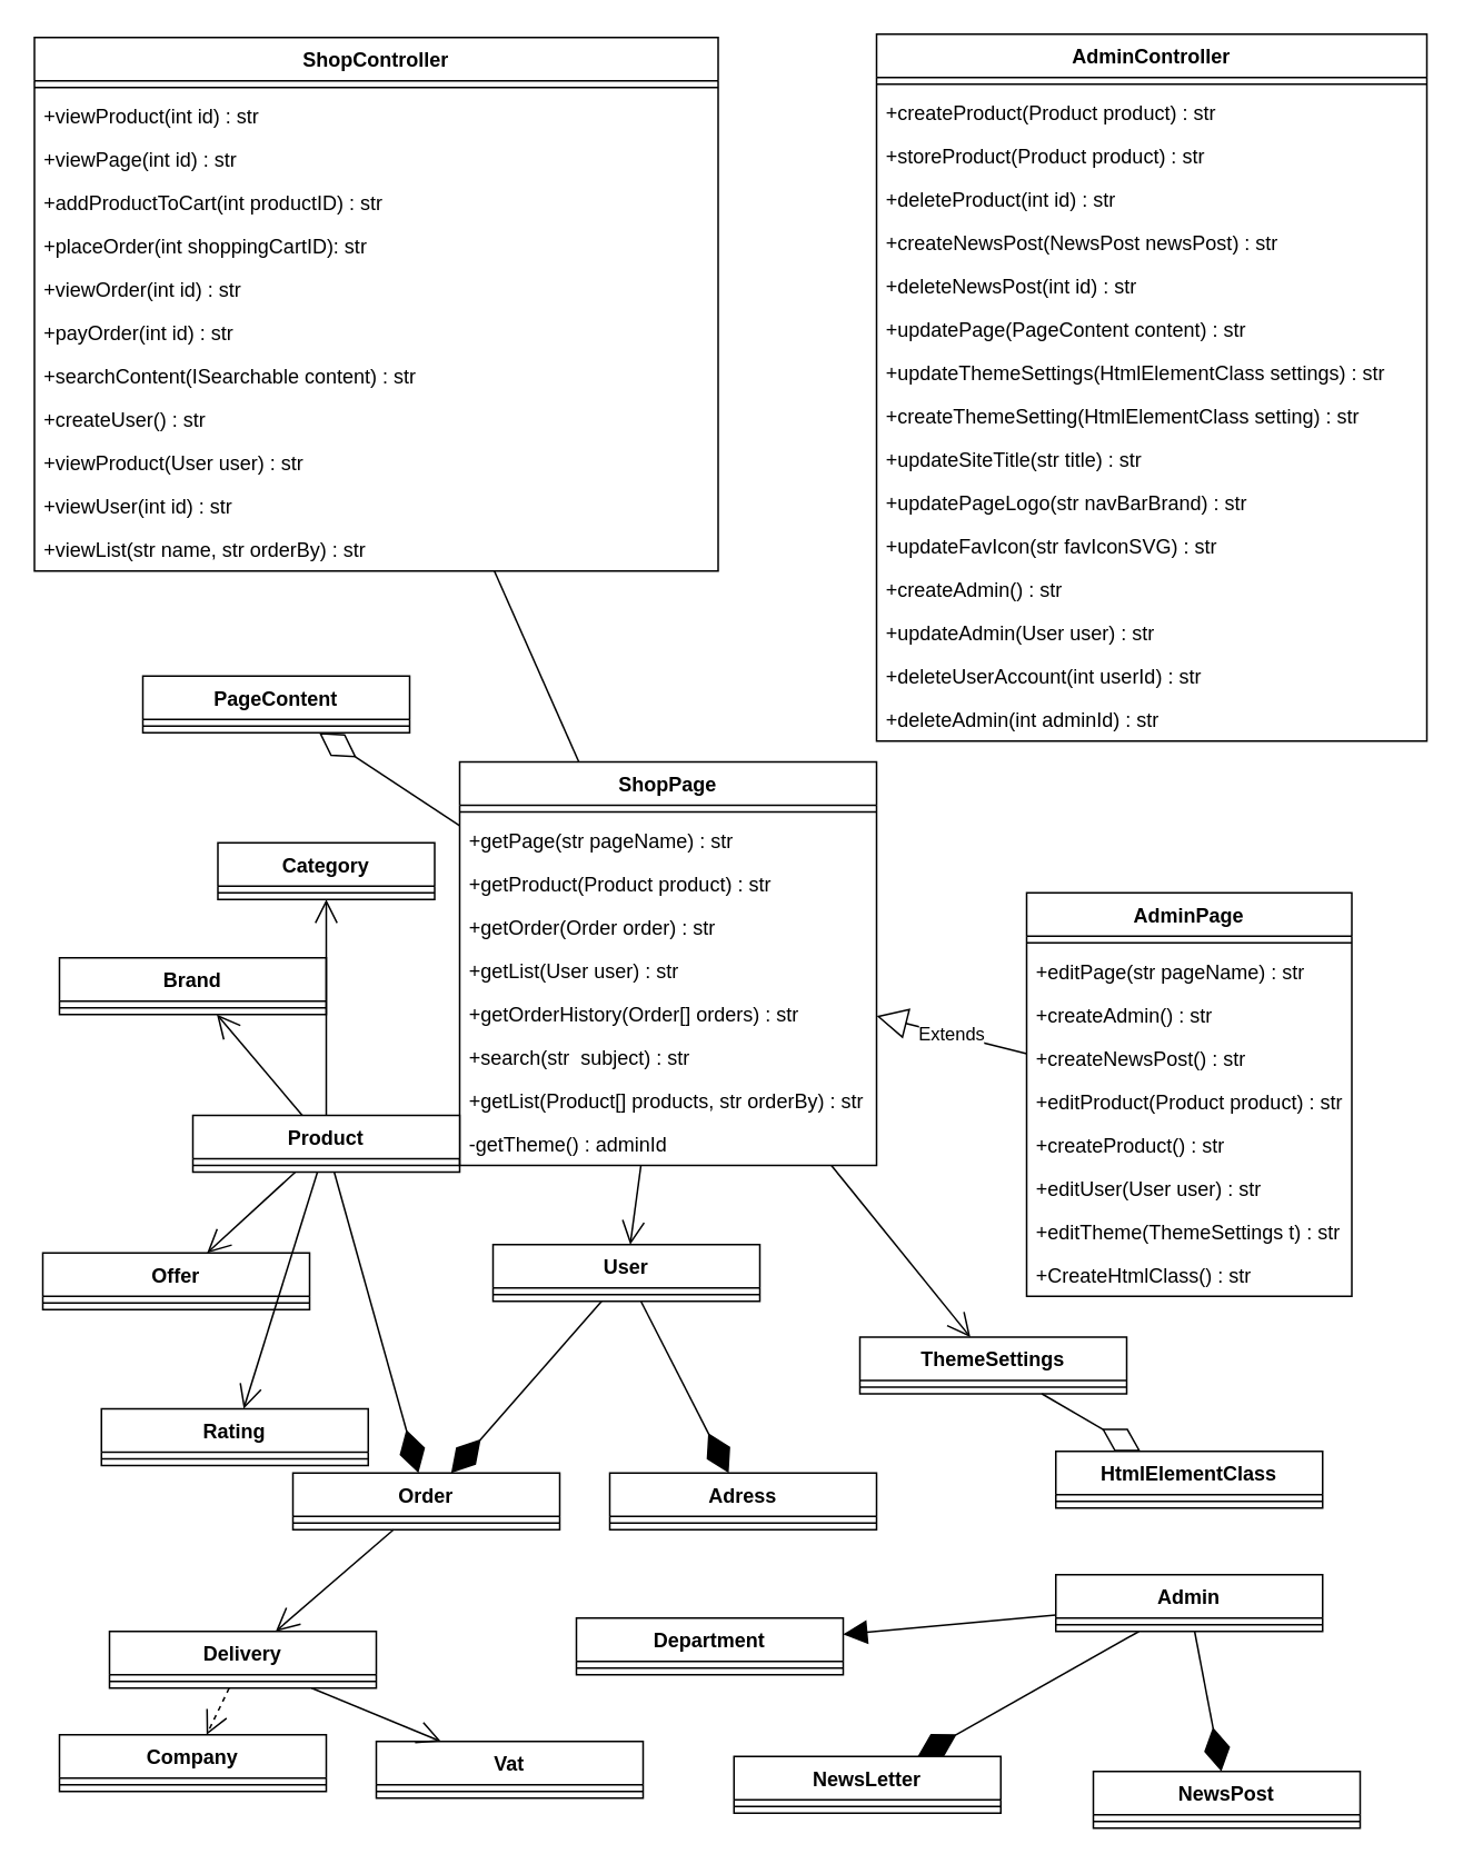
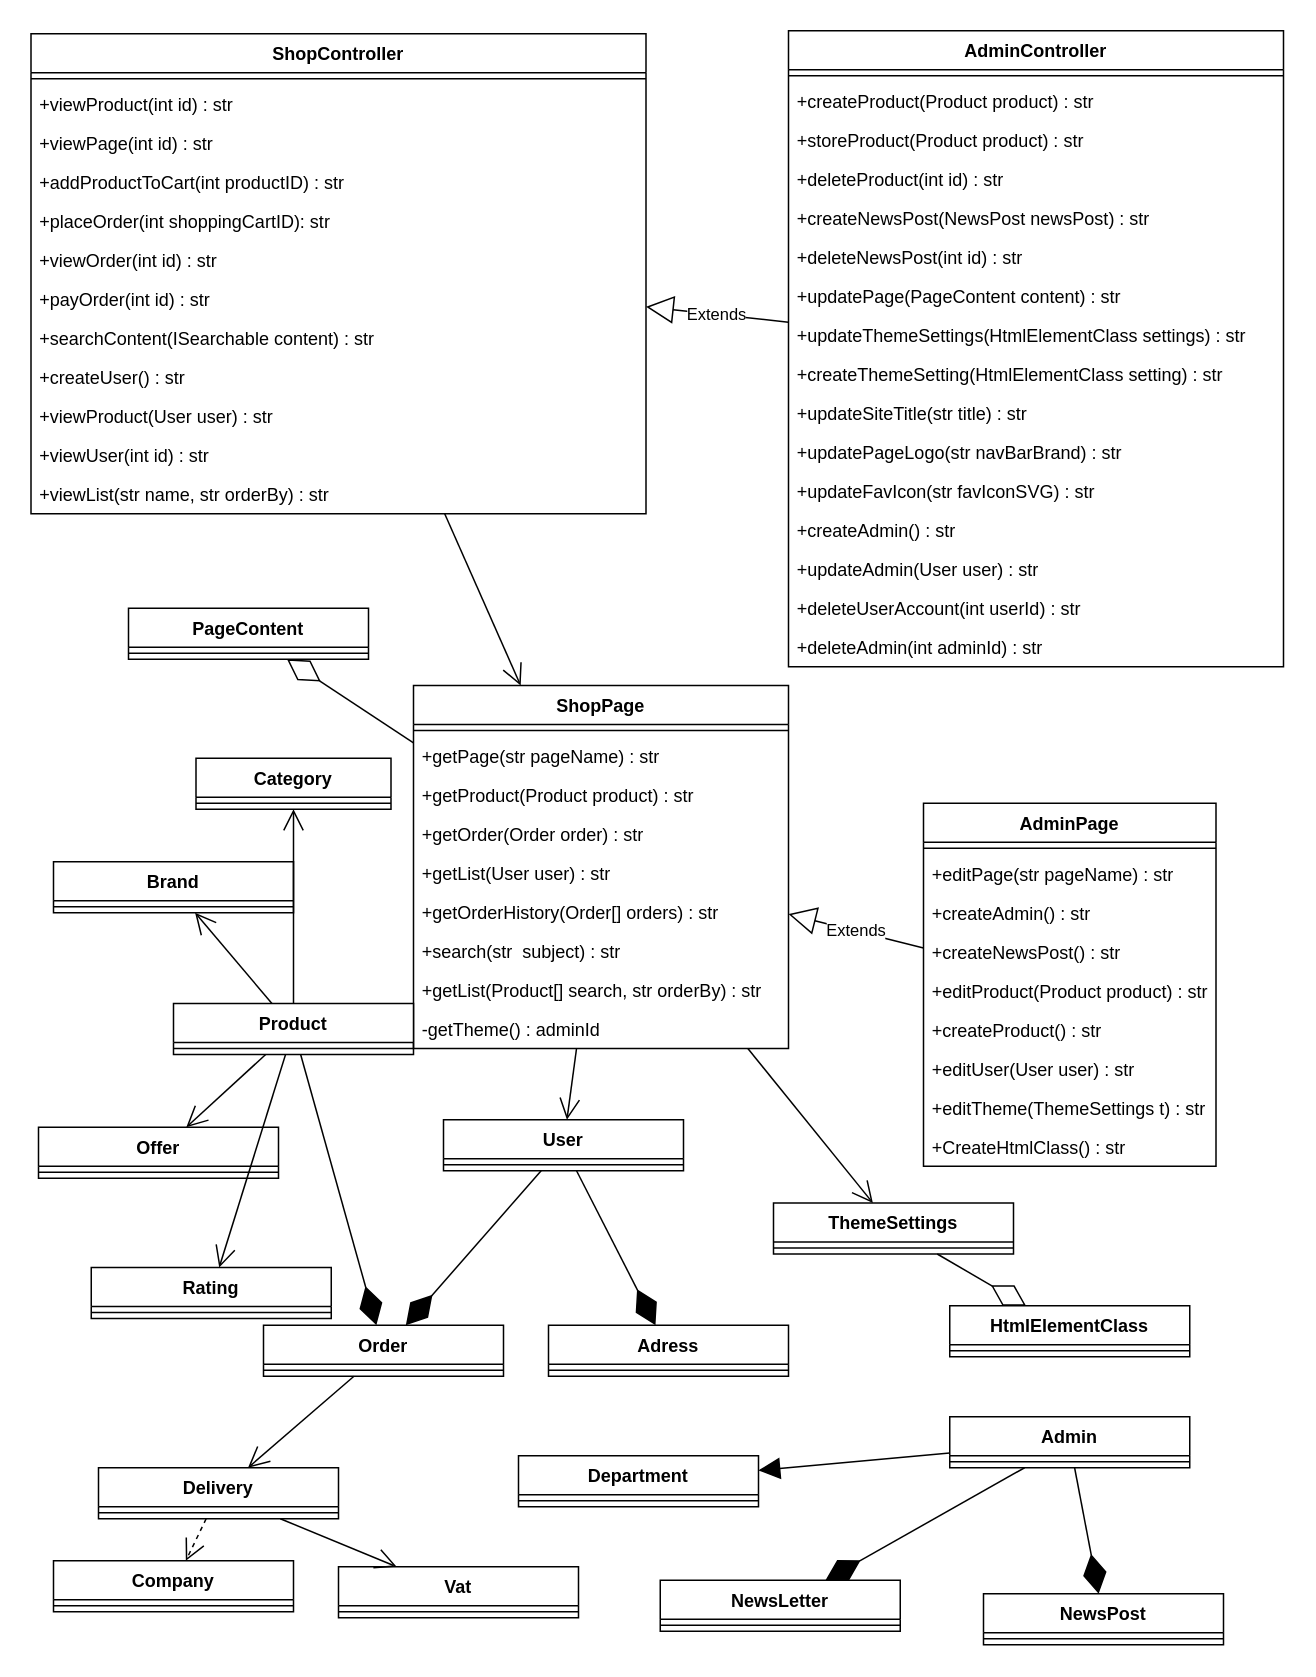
+ <mxCell id="88" value="Extends" style="endArrow=block;endSize=16;endFill=0;html=1;" parent="1" source="2" target="19" edge="1"><mxGeometry width="160" relative="1" as="geometry"><mxPoint x="335" y="194" as="sourcePoint" /><mxPoint x="495" y="194" as="targetPoint" /></mxGeometry></mxCell>
- <mxCell id="89" value="" style="endArrow=none;endFill=1;endSize=12;html=1;" parent="1" source="19" target="42" edge="1"><mxGeometry width="160" relative="1" as="geometry"><mxPoint x="725" y="34" as="sourcePoint" /><mxPoint x="274.572" y="346" as="targetPoint" /></mxGeometry></mxCell>
+ <mxCell id="89" value="" style="endArrow=open;endFill=1;endSize=12;html=1;" parent="1" source="19" target="42" edge="1"><mxGeometry width="160" relative="1" as="geometry"><mxPoint x="725" y="34" as="sourcePoint" /><mxPoint x="274.572" y="346" as="targetPoint" /></mxGeometry></mxCell>
- <mxCell id="50" value="+getList(Product[] products, str orderBy) : str" style="text;strokeColor=none;fillColor=none;align=left;verticalAlign=top;spacingLeft=4;spacingRight=4;overflow=hidden;rotatable=0;points=[[0,0.5],[1,0.5]];portConstraint=eastwest;" parent="42" vertex="1"><mxGeometry y="190" width="250" height="26" as="geometry" /></mxCell>
+ <mxCell id="50" value="+getList(Product[] search, str orderBy) : str" style="text;strokeColor=none;fillColor=none;align=left;verticalAlign=top;spacingLeft=4;spacingRight=4;overflow=hidden;rotatable=0;points=[[0,0.5],[1,0.5]];portConstraint=eastwest;" parent="42" vertex="1"><mxGeometry y="190" width="250" height="26" as="geometry" /></mxCell>
